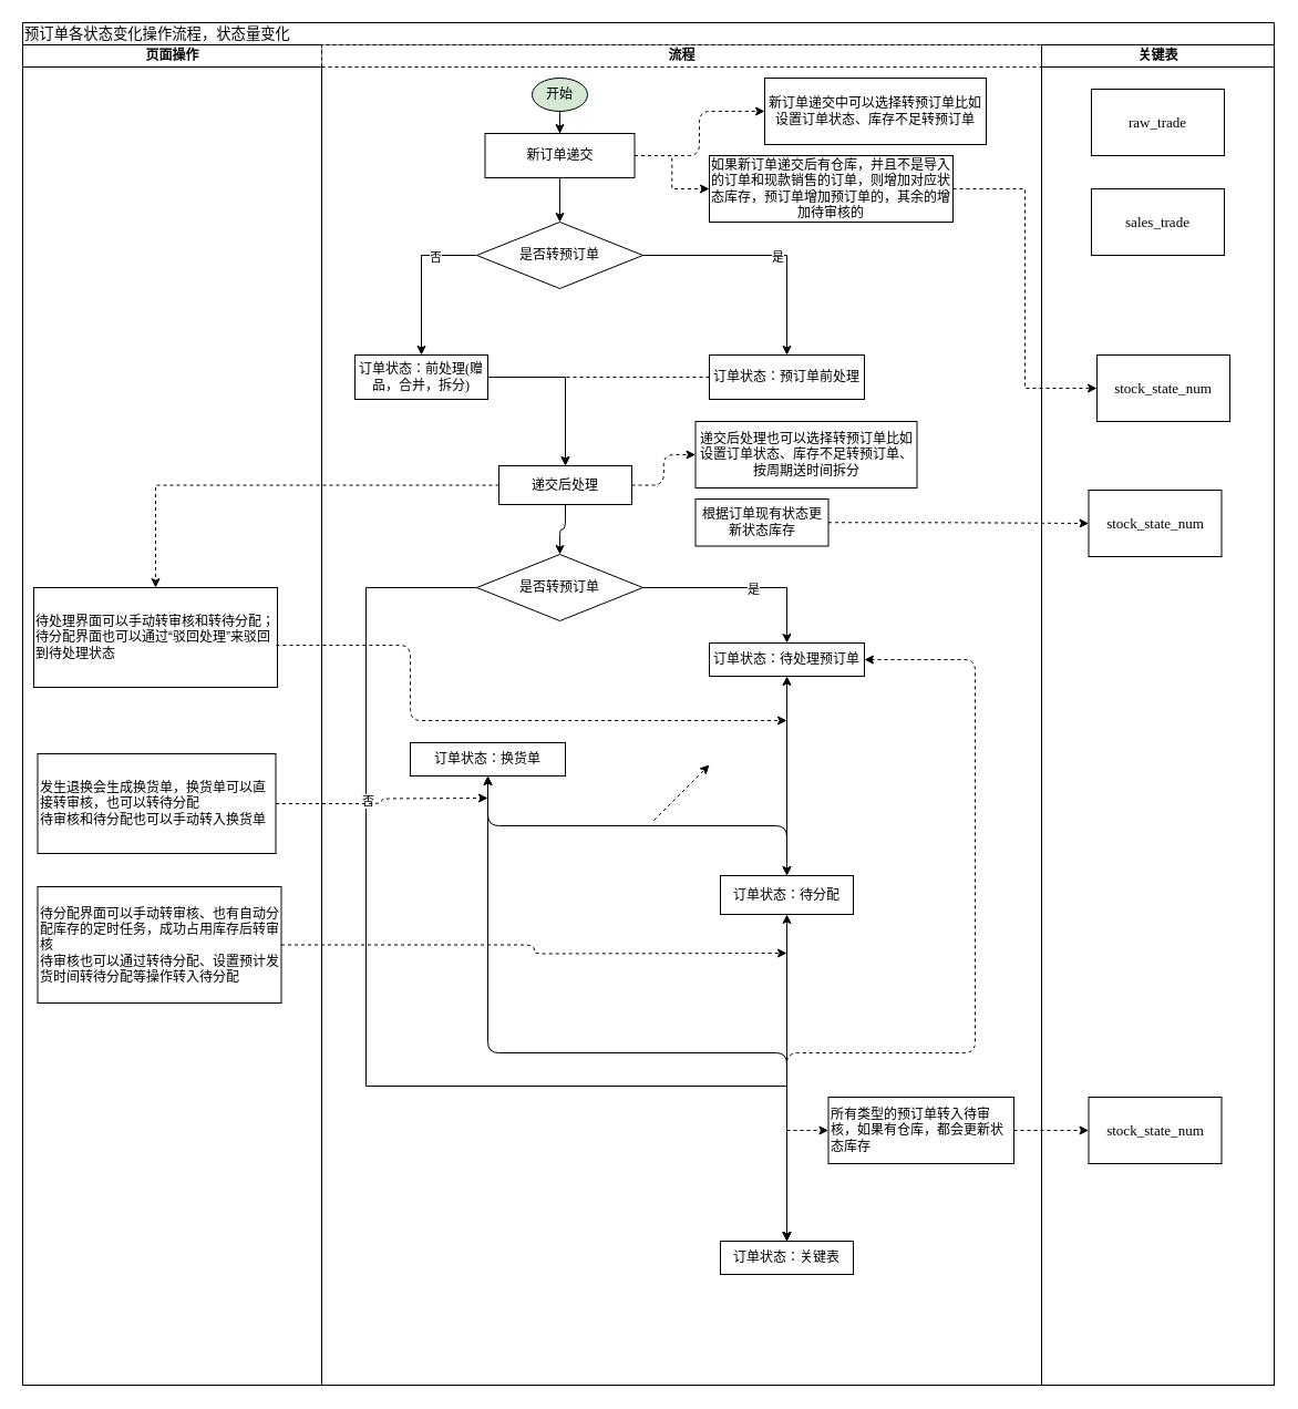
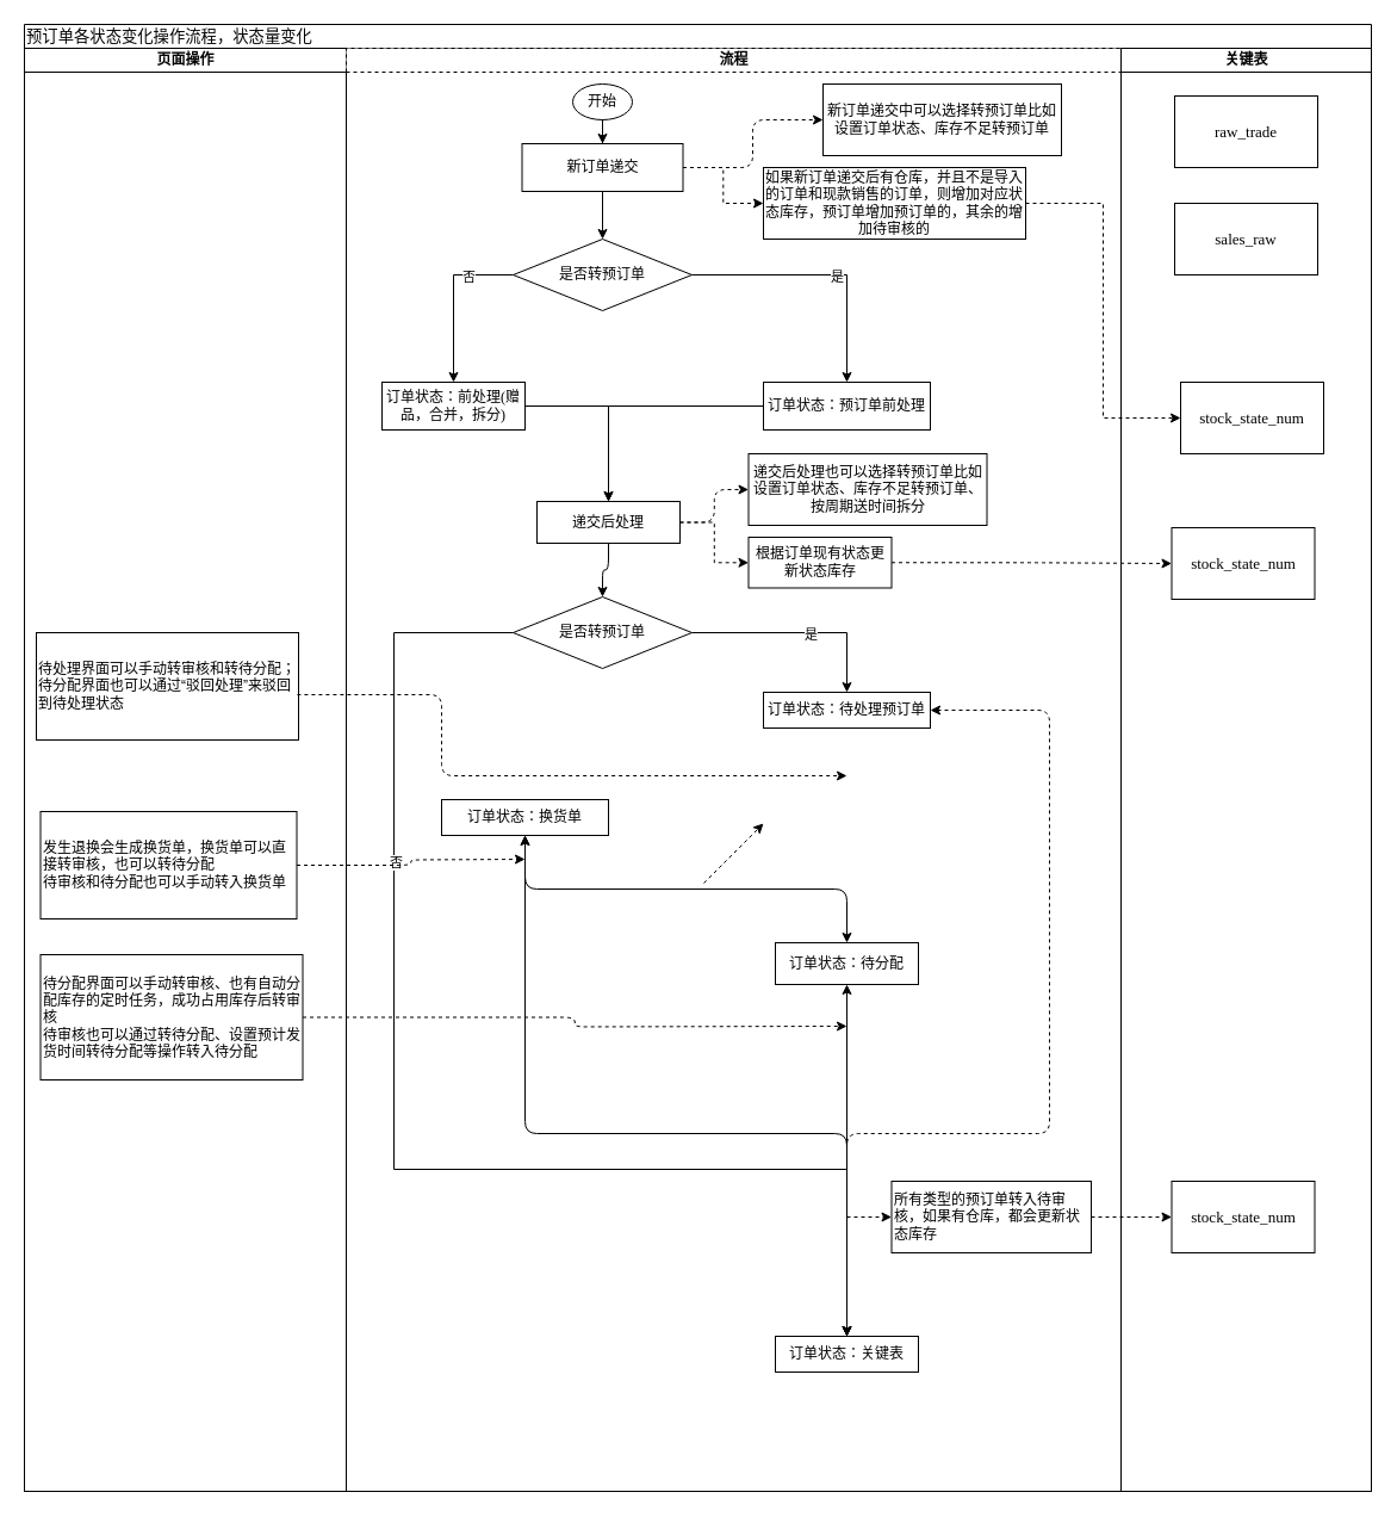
- <mxCell id="11" value="开始" style="ellipse;whiteSpace=wrap;html=1;fillColor=#d5e8d4;" parent="10" vertex="1"><mxGeometry x="190" y="30" width="50" height="30" as="geometry" /></mxCell>
+ <mxCell id="11" value="开始" style="ellipse;whiteSpace=wrap;html=1;" parent="10" vertex="1"><mxGeometry x="190" y="30" width="50" height="30" as="geometry" /></mxCell>
- <mxCell id="55" value="&lt;pre style=&quot;background-color: #ffffff ; color: #080808 ; font-family: &amp;#34;jetbrains mono&amp;#34; ; font-size: 9.8pt&quot;&gt;&lt;span style=&quot;color: #000000&quot;&gt;sales_trade&lt;/span&gt;&lt;/pre&gt;" style="whiteSpace=wrap;html=1;" vertex="1" parent="50"><mxGeometry x="45" y="130" width="120" height="60" as="geometry" /></mxCell>
+ <mxCell id="55" value="&lt;pre style=&quot;background-color: #ffffff ; color: #080808 ; font-family: &amp;#34;jetbrains mono&amp;#34; ; font-size: 9.8pt&quot;&gt;&lt;span style=&quot;color: #000000&quot;&gt;sales_raw&lt;/span&gt;&lt;/pre&gt;" style="whiteSpace=wrap;html=1;" vertex="1" parent="50"><mxGeometry x="45" y="130" width="120" height="60" as="geometry" /></mxCell>
- <mxCell id="29" value="" style="edgeStyle=orthogonalEdgeStyle;rounded=0;orthogonalLoop=1;jettySize=auto;html=1;dashed=1;" parent="10" source="17" target="28" edge="1"><mxGeometry relative="1" as="geometry" /></mxCell>
+ <mxCell id="29" value="" style="edgeStyle=orthogonalEdgeStyle;rounded=0;orthogonalLoop=1;jettySize=auto;html=1;" parent="10" source="17" target="28" edge="1"><mxGeometry relative="1" as="geometry" /></mxCell>
- <mxCell id="31" value="" style="edgeStyle=orthogonalEdgeStyle;rounded=0;orthogonalLoop=1;jettySize=auto;html=1;dashed=1;" edge="1" parent="10" source="28" target="6"><mxGeometry relative="1" as="geometry" /></mxCell>
+ <mxCell id="31" value="" style="edgeStyle=orthogonalEdgeStyle;rounded=0;orthogonalLoop=1;jettySize=auto;html=1;dashed=1;" edge="1" parent="10" source="28" target="30"><mxGeometry relative="1" as="geometry" /></mxCell>
- <mxCell id="42" value="" style="endArrow=classic;startArrow=classic;html=1;exitX=0.5;exitY=0;exitDx=0;exitDy=0;entryX=0.5;entryY=1;entryDx=0;entryDy=0;edgeStyle=orthogonalEdgeStyle;" edge="1" parent="10" source="41" target="35"><mxGeometry width="50" height="50" relative="1" as="geometry"><mxPoint x="180" y="570" as="sourcePoint" /><mxPoint x="230" y="520" as="targetPoint" /></mxGeometry></mxCell>
